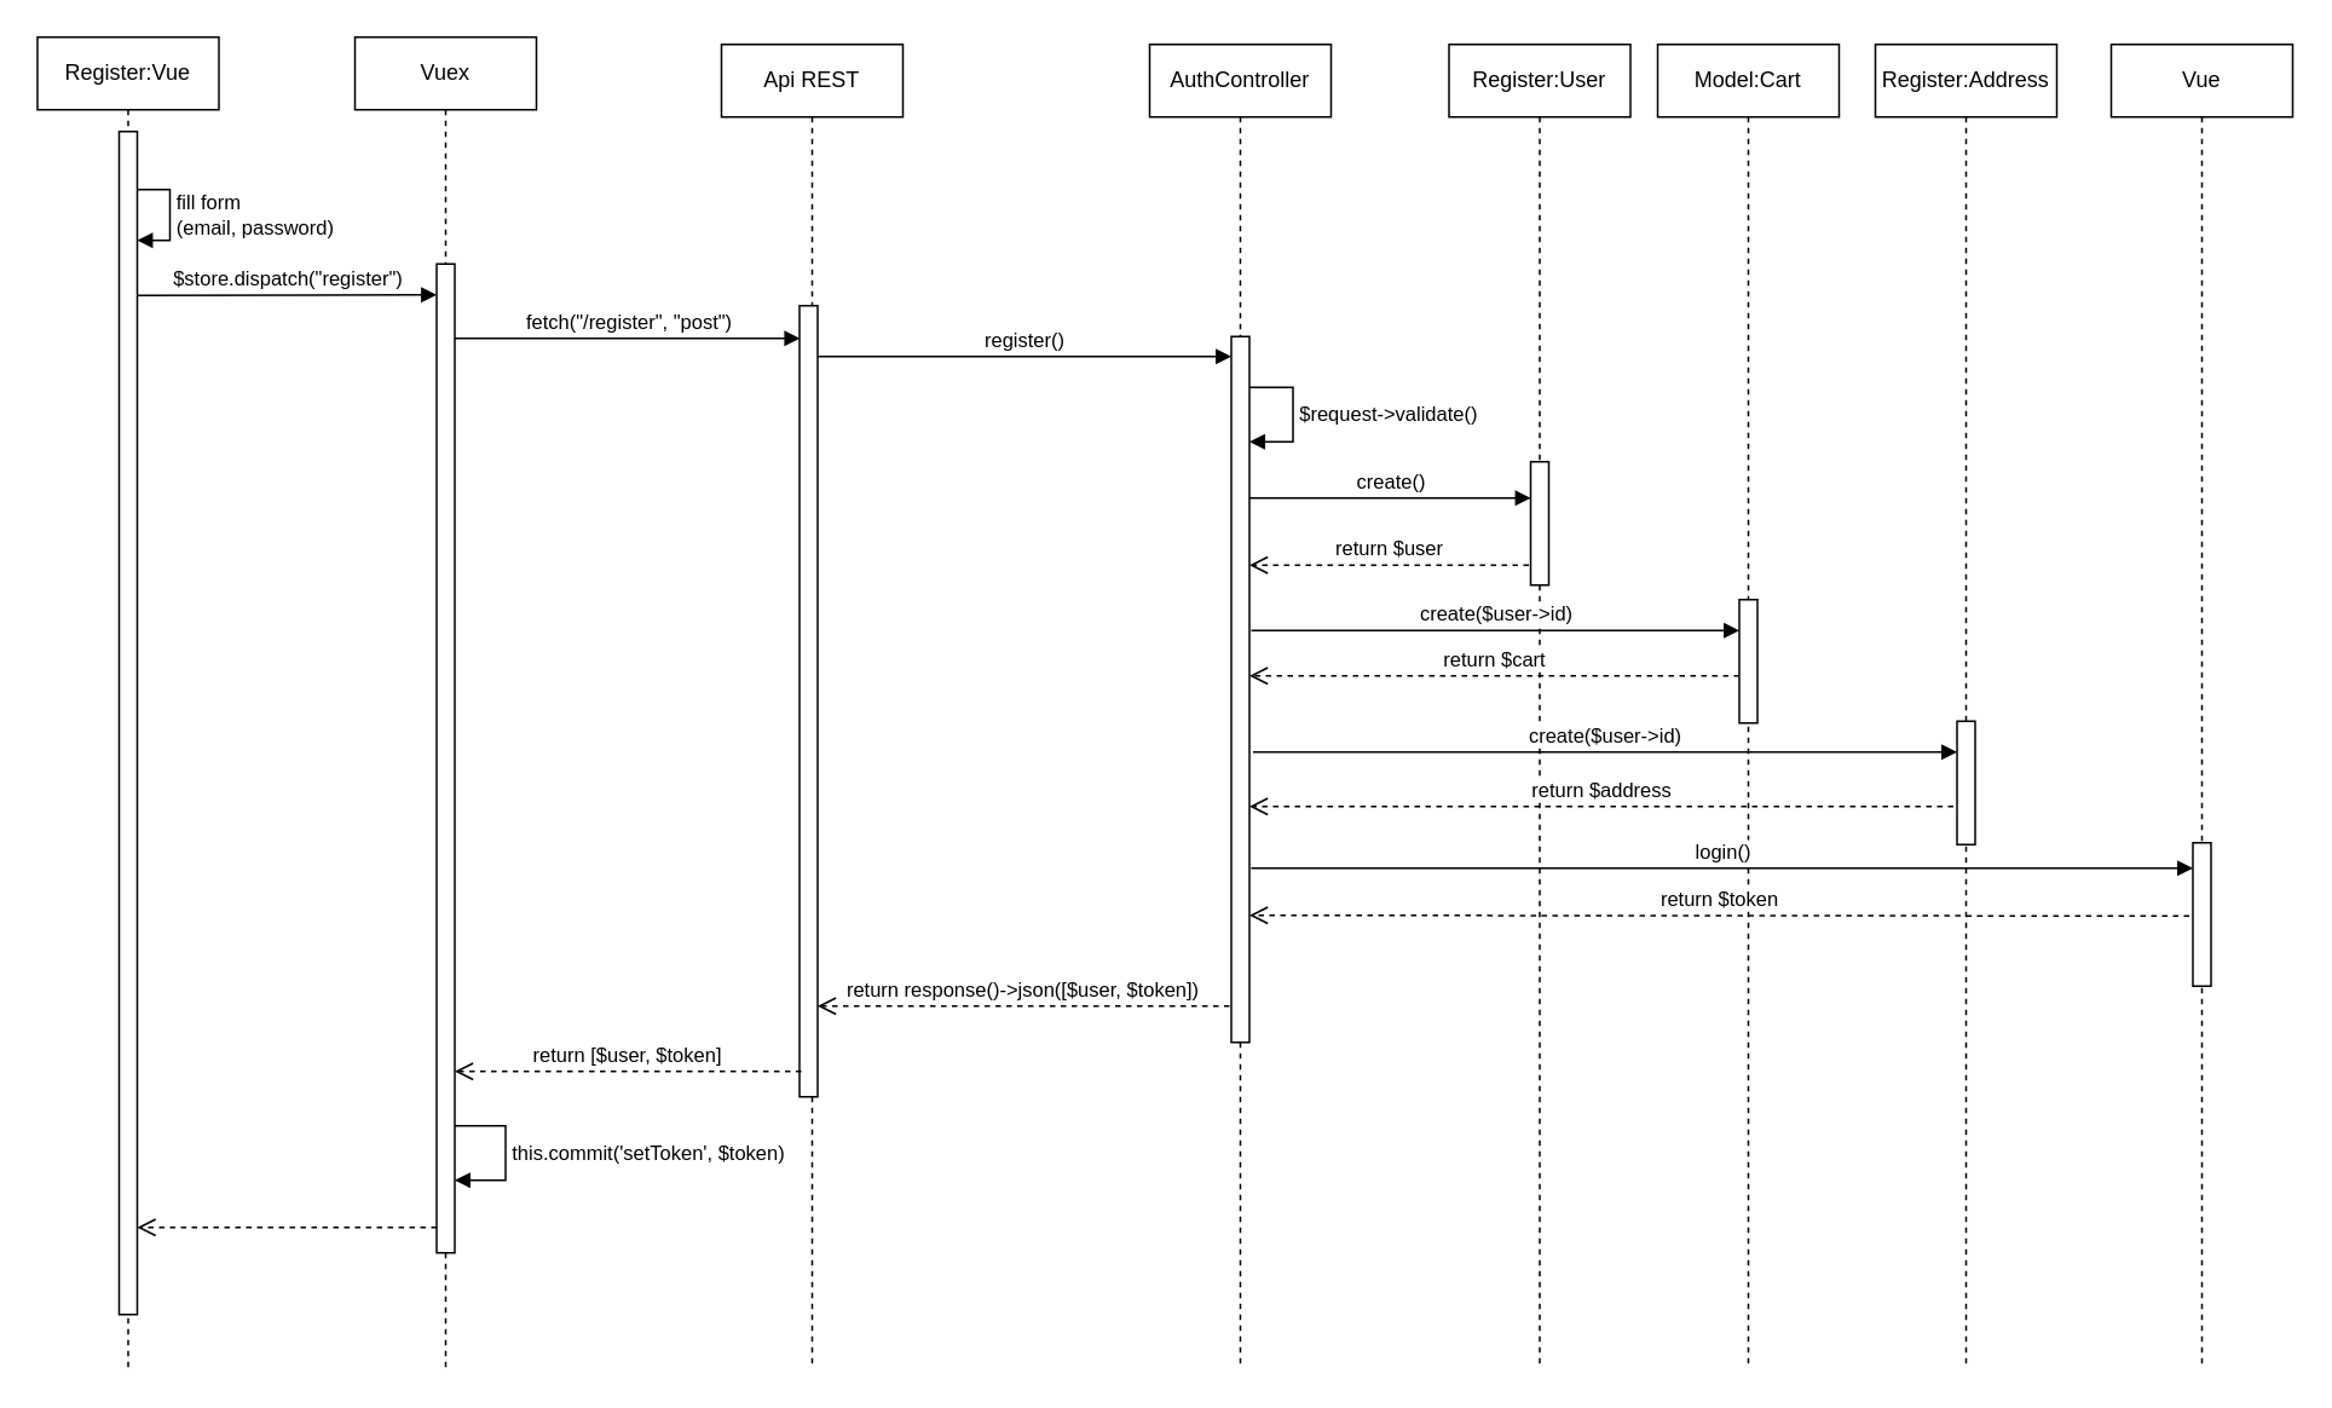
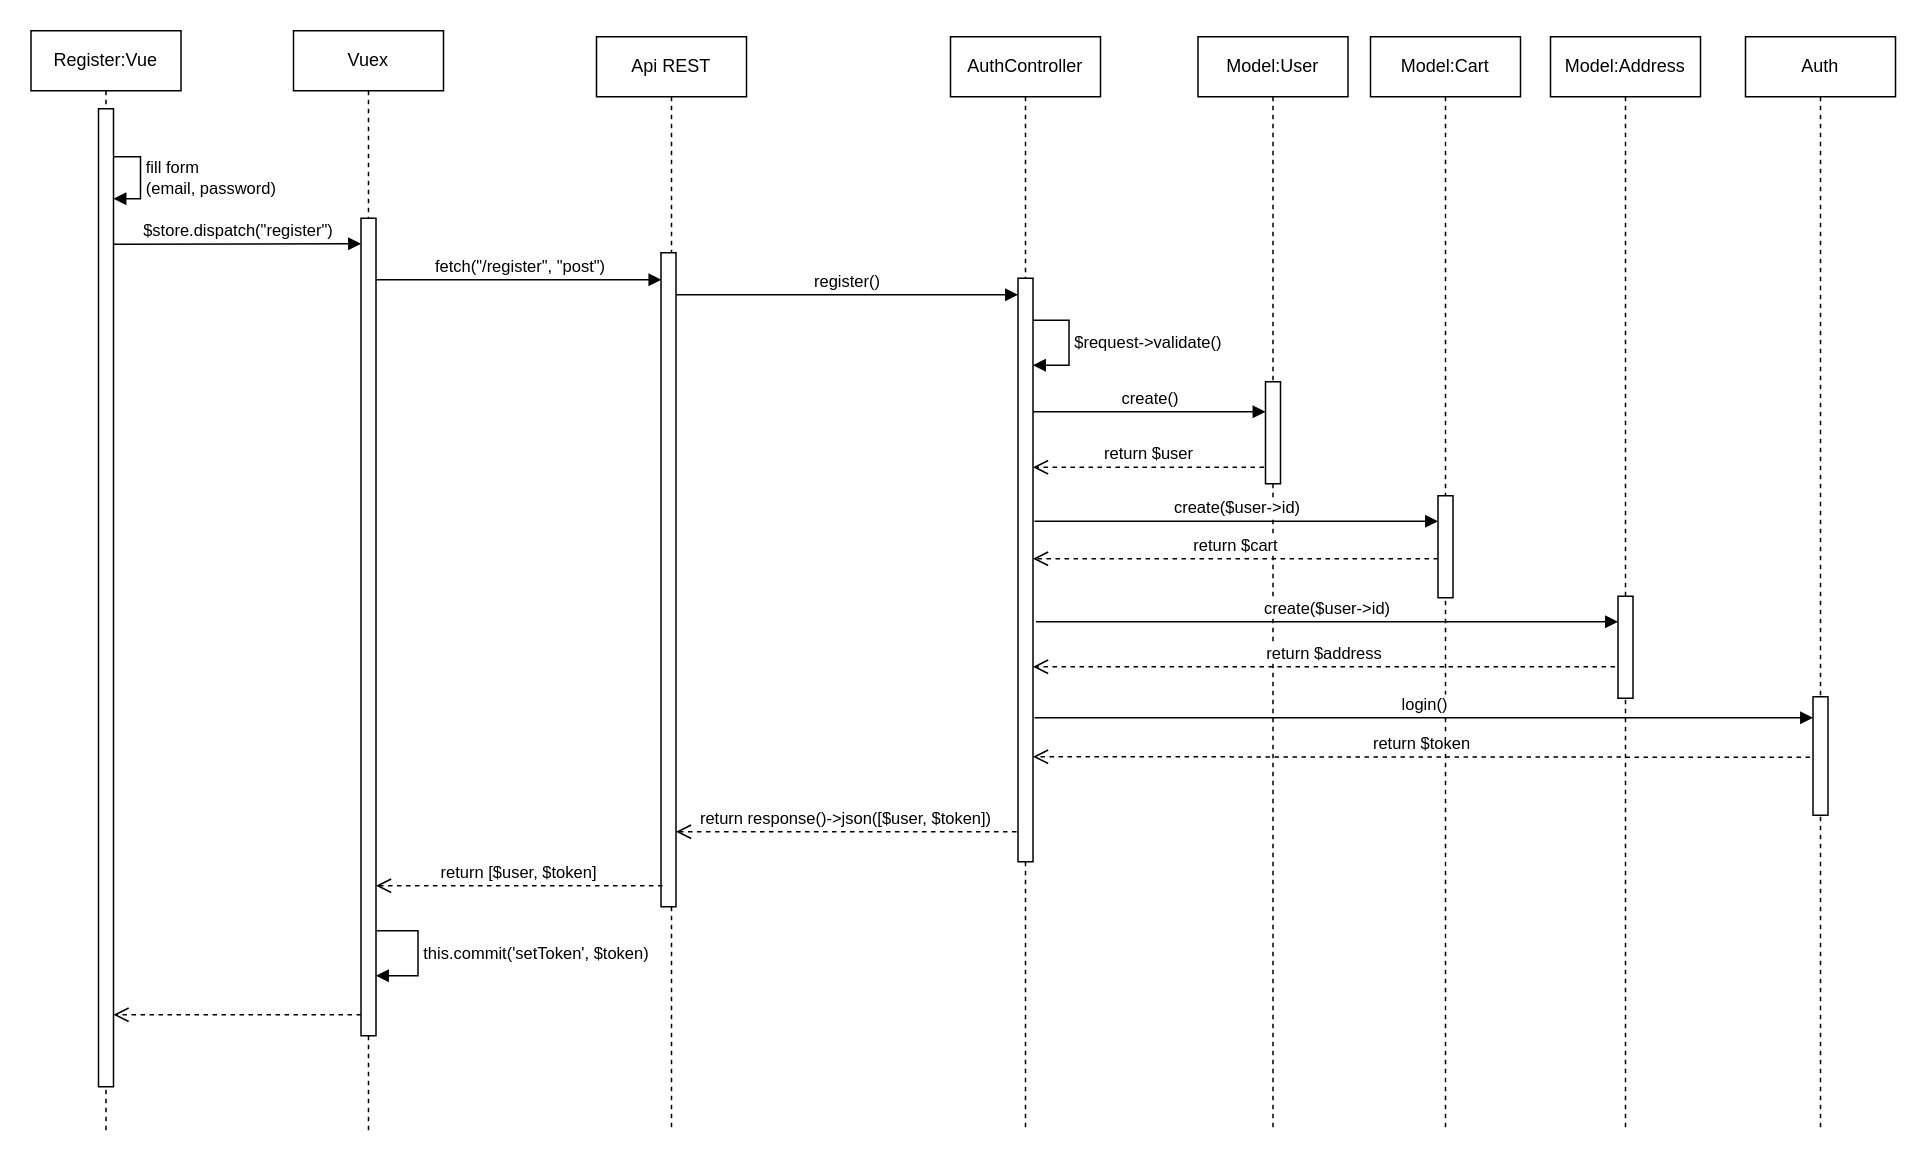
- <mxCell id="15" value="Register:User" style="shape=umlLifeline;perimeter=lifelinePerimeter;whiteSpace=wrap;html=1;container=0;dropTarget=0;collapsible=0;recursiveResize=0;outlineConnect=0;portConstraint=eastwest;newEdgeStyle={&quot;edgeStyle&quot;:&quot;elbowEdgeStyle&quot;,&quot;elbow&quot;:&quot;vertical&quot;,&quot;curved&quot;:0,&quot;rounded&quot;:0};" vertex="1" parent="1"><mxGeometry x="798" y="24" width="100" height="730" as="geometry" /></mxCell>
+ <mxCell id="15" value="Model:User" style="shape=umlLifeline;perimeter=lifelinePerimeter;whiteSpace=wrap;html=1;container=0;dropTarget=0;collapsible=0;recursiveResize=0;outlineConnect=0;portConstraint=eastwest;newEdgeStyle={&quot;edgeStyle&quot;:&quot;elbowEdgeStyle&quot;,&quot;elbow&quot;:&quot;vertical&quot;,&quot;curved&quot;:0,&quot;rounded&quot;:0};" vertex="1" parent="1"><mxGeometry x="798" y="24" width="100" height="730" as="geometry" /></mxCell>
- <mxCell id="21" value="Register:Address" style="shape=umlLifeline;perimeter=lifelinePerimeter;whiteSpace=wrap;html=1;container=0;dropTarget=0;collapsible=0;recursiveResize=0;outlineConnect=0;portConstraint=eastwest;newEdgeStyle={&quot;edgeStyle&quot;:&quot;elbowEdgeStyle&quot;,&quot;elbow&quot;:&quot;vertical&quot;,&quot;curved&quot;:0,&quot;rounded&quot;:0};" vertex="1" parent="1"><mxGeometry x="1033" y="24" width="100" height="730" as="geometry" /></mxCell>
+ <mxCell id="21" value="Model:Address" style="shape=umlLifeline;perimeter=lifelinePerimeter;whiteSpace=wrap;html=1;container=0;dropTarget=0;collapsible=0;recursiveResize=0;outlineConnect=0;portConstraint=eastwest;newEdgeStyle={&quot;edgeStyle&quot;:&quot;elbowEdgeStyle&quot;,&quot;elbow&quot;:&quot;vertical&quot;,&quot;curved&quot;:0,&quot;rounded&quot;:0};" vertex="1" parent="1"><mxGeometry x="1033" y="24" width="100" height="730" as="geometry" /></mxCell>
- <mxCell id="27" value="Vue" style="shape=umlLifeline;perimeter=lifelinePerimeter;whiteSpace=wrap;html=1;container=0;dropTarget=0;collapsible=0;recursiveResize=0;outlineConnect=0;portConstraint=eastwest;newEdgeStyle={&quot;edgeStyle&quot;:&quot;elbowEdgeStyle&quot;,&quot;elbow&quot;:&quot;vertical&quot;,&quot;curved&quot;:0,&quot;rounded&quot;:0};" vertex="1" parent="1"><mxGeometry x="1163" y="24" width="100" height="730" as="geometry" /></mxCell>
+ <mxCell id="27" value="Auth" style="shape=umlLifeline;perimeter=lifelinePerimeter;whiteSpace=wrap;html=1;container=0;dropTarget=0;collapsible=0;recursiveResize=0;outlineConnect=0;portConstraint=eastwest;newEdgeStyle={&quot;edgeStyle&quot;:&quot;elbowEdgeStyle&quot;,&quot;elbow&quot;:&quot;vertical&quot;,&quot;curved&quot;:0,&quot;rounded&quot;:0};" vertex="1" parent="1"><mxGeometry x="1163" y="24" width="100" height="730" as="geometry" /></mxCell>
